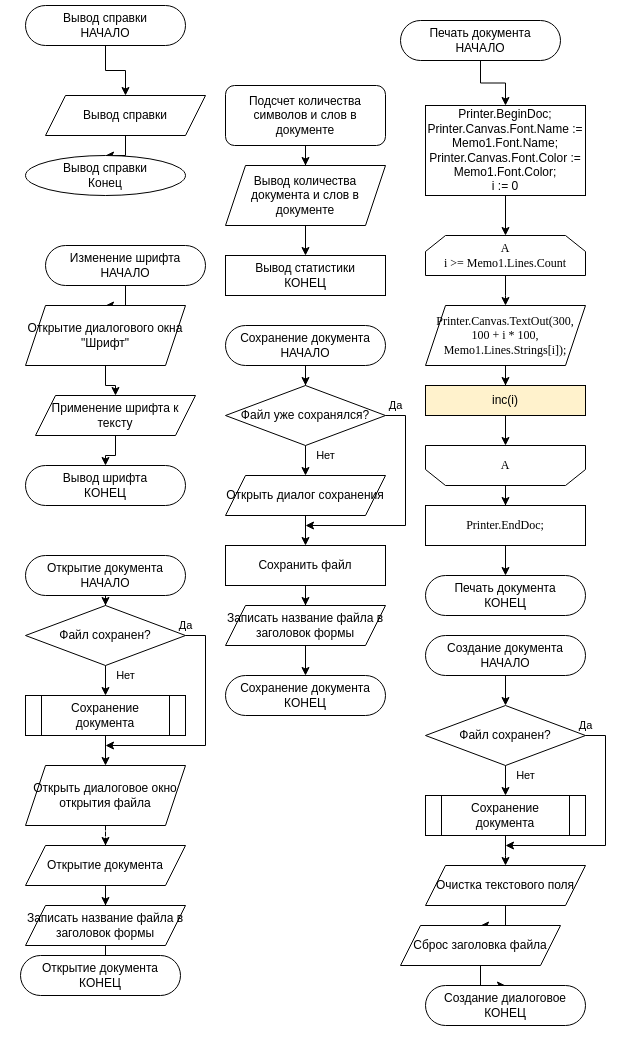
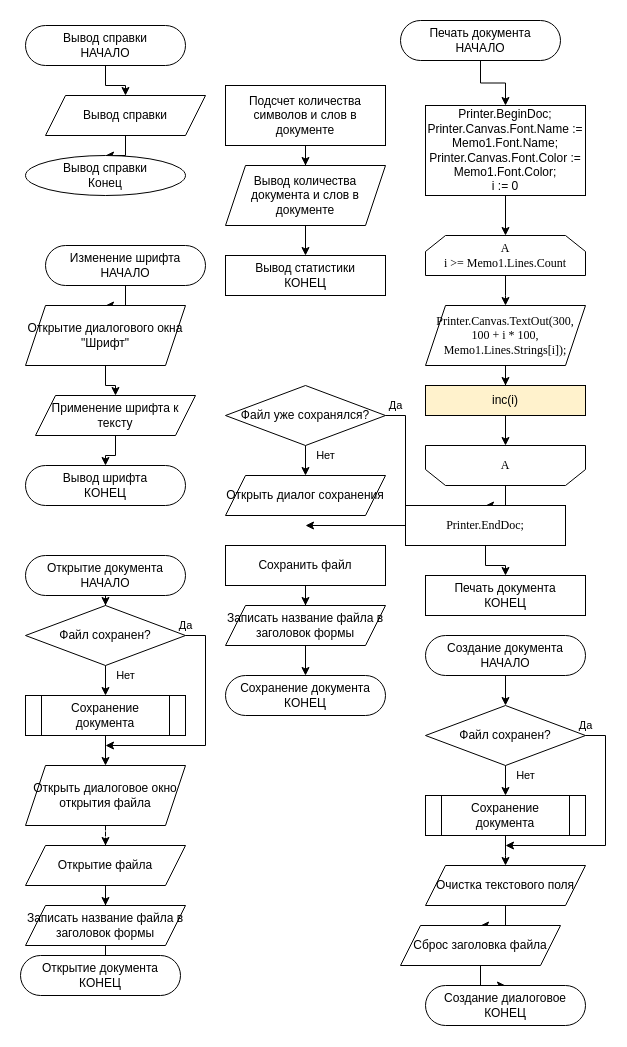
- <mxCell id="3" value="Вывод справки&lt;br&gt;НАЧАЛО" style="rounded=1;whiteSpace=wrap;html=1;arcSize=50;strokeWidth=1;fontSize=12;" parent="1" vertex="1"><mxGeometry x="25" y="5" width="160" height="40" as="geometry" /></mxCell>
+ <mxCell id="3" value="Вывод справки&lt;br&gt;НАЧАЛО" style="rounded=1;whiteSpace=wrap;html=1;arcSize=50;strokeWidth=1;fontSize=12;" parent="1" vertex="1"><mxGeometry x="25" y="25" width="160" height="40" as="geometry" /></mxCell>
- <mxCell id="8" value="Подсчет количества символов и слов в документе" style="whiteSpace=wrap;html=1;rounded=1;" parent="1" vertex="1"><mxGeometry x="225" y="85" width="160" height="60" as="geometry" /></mxCell>
+ <mxCell id="8" value="Подсчет количества символов и слов в документе" style="rounded=0;whiteSpace=wrap;html=1;" parent="1" vertex="1"><mxGeometry x="225" y="85" width="160" height="60" as="geometry" /></mxCell>
- <mxCell id="33" value="Сохранение документа&lt;br&gt;НАЧАЛО" style="rounded=1;whiteSpace=wrap;html=1;arcSize=50;strokeWidth=1;fontSize=12;" parent="1" vertex="1"><mxGeometry x="225" y="325" width="160" height="40" as="geometry" /></mxCell>
- <mxCell id="32" value="" style="edgeStyle=orthogonalEdgeStyle;rounded=0;orthogonalLoop=1;jettySize=auto;html=1;" parent="1" source="33" target="36" edge="1"><mxGeometry relative="1" as="geometry" /></mxCell>
- <mxCell id="21" value="Printer.EndDoc;" style="whiteSpace=wrap;html=1;rounded=0;shadow=0;fontFamily=Times New Roman;strokeWidth=1;" parent="1" vertex="1"><mxGeometry x="425" y="505" width="160" height="40" as="geometry" /></mxCell>
+ <mxCell id="21" value="Printer.EndDoc;" style="whiteSpace=wrap;html=1;rounded=0;shadow=0;fontFamily=Times New Roman;strokeWidth=1;" parent="1" vertex="1"><mxGeometry x="405" y="505" width="160" height="40" as="geometry" /></mxCell>
- <mxCell id="37" value="" style="edgeStyle=orthogonalEdgeStyle;rounded=0;orthogonalLoop=1;jettySize=auto;html=1;" parent="1" source="38" target="40" edge="1"><mxGeometry relative="1" as="geometry" /></mxCell>
- <mxCell id="24" value="Печать документа&lt;br&gt;КОНЕЦ" style="rounded=1;whiteSpace=wrap;html=1;arcSize=50;strokeWidth=1;fontSize=12;" parent="1" vertex="1"><mxGeometry x="425" y="575" width="160" height="40" as="geometry" /></mxCell>
+ <mxCell id="24" value="Печать документа&lt;br&gt;КОНЕЦ" style="whiteSpace=wrap;html=1;arcSize=50;strokeWidth=1;fontSize=12;rounded=0;" parent="1" vertex="1"><mxGeometry x="425" y="575" width="160" height="40" as="geometry" /></mxCell>
- <mxCell id="54" value="Открытие документа" style="shape=parallelogram;perimeter=parallelogramPerimeter;whiteSpace=wrap;html=1;fixedSize=1;" parent="1" vertex="1"><mxGeometry x="25" y="845" width="160" height="40" as="geometry" /></mxCell>
+ <mxCell id="54" value="Открытие файла" style="shape=parallelogram;perimeter=parallelogramPerimeter;whiteSpace=wrap;html=1;fixedSize=1;" parent="1" vertex="1"><mxGeometry x="25" y="845" width="160" height="40" as="geometry" /></mxCell>
